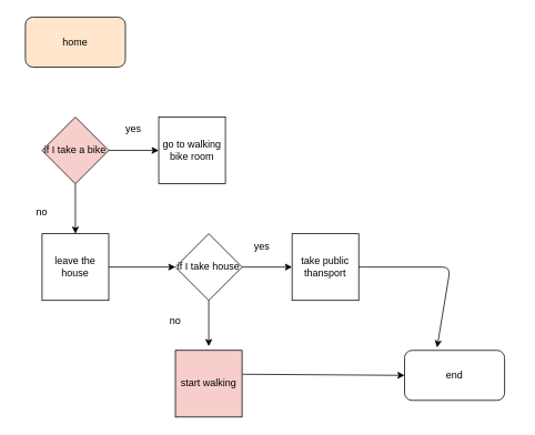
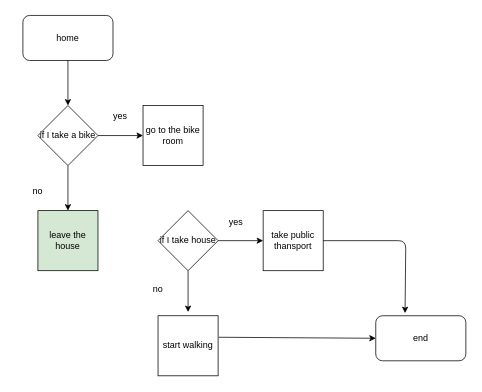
- <mxCell id="2" value="home" style="rounded=1;whiteSpace=wrap;html=1;fillColor=#ffe6cc;" vertex="1" parent="1"><mxGeometry x="30" y="20" width="120" height="60" as="geometry" /></mxCell>
+ <mxCell id="2" value="home" style="rounded=1;whiteSpace=wrap;html=1;" vertex="1" parent="1"><mxGeometry x="30" y="20" width="120" height="60" as="geometry" /></mxCell>
+ <mxCell id="19" value="" style="endArrow=classic;html=1;exitX=0.5;exitY=1;exitDx=0;exitDy=0;entryX=0.5;entryY=0;entryDx=0;entryDy=0;" edge="1" parent="1" source="2" target="6"><mxGeometry width="50" height="50" relative="1" as="geometry"><mxPoint x="330" y="200" as="sourcePoint" /><mxPoint x="380" y="150" as="targetPoint" /></mxGeometry></mxCell>
- <mxCell id="6" value="if I take a bike" style="rhombus;whiteSpace=wrap;html=1;fillColor=#f8cecc;" vertex="1" parent="1"><mxGeometry x="50" y="140" width="80" height="80" as="geometry" /></mxCell>
+ <mxCell id="6" value="if I take a bike" style="rhombus;whiteSpace=wrap;html=1;" vertex="1" parent="1"><mxGeometry x="50" y="140" width="80" height="80" as="geometry" /></mxCell>
- <mxCell id="8" value="go to walking bike room" style="whiteSpace=wrap;html=1;aspect=fixed;" vertex="1" parent="1"><mxGeometry x="190" y="140" width="80" height="80" as="geometry" /></mxCell>
+ <mxCell id="8" value="go to the bike room" style="whiteSpace=wrap;html=1;aspect=fixed;" vertex="1" parent="1"><mxGeometry x="190" y="140" width="80" height="80" as="geometry" /></mxCell>
- <mxCell id="9" value="leave the house" style="whiteSpace=wrap;html=1;aspect=fixed;" vertex="1" parent="1"><mxGeometry x="50" y="280" width="80" height="80" as="geometry" /></mxCell>
+ <mxCell id="9" value="leave the house" style="whiteSpace=wrap;html=1;aspect=fixed;fillColor=#d5e8d4;" vertex="1" parent="1"><mxGeometry x="50" y="280" width="80" height="80" as="geometry" /></mxCell>
- <mxCell id="12" value="" style="endArrow=classic;html=1;exitX=1;exitY=0.5;exitDx=0;exitDy=0;entryX=0;entryY=0.5;entryDx=0;entryDy=0;" edge="1" parent="1" source="9" target="11"><mxGeometry width="50" height="50" relative="1" as="geometry"><mxPoint x="330" y="220" as="sourcePoint" /><mxPoint x="380" y="170" as="targetPoint" /></mxGeometry></mxCell>
- <mxCell id="3" value="end" style="rounded=1;whiteSpace=wrap;html=1;" vertex="1" parent="1"><mxGeometry x="485" y="420" width="120" height="60" as="geometry" /></mxCell>
+ <mxCell id="3" value="end" style="rounded=1;whiteSpace=wrap;html=1;" vertex="1" parent="1"><mxGeometry x="500" y="420" width="120" height="60" as="geometry" /></mxCell>
- <mxCell id="18" value="start walking" style="whiteSpace=wrap;html=1;aspect=fixed;fillColor=#f8cecc;" vertex="1" parent="1"><mxGeometry x="210" y="420" width="80" height="80" as="geometry" /></mxCell>
+ <mxCell id="18" value="start walking" style="whiteSpace=wrap;html=1;aspect=fixed;" vertex="1" parent="1"><mxGeometry x="210" y="420" width="80" height="80" as="geometry" /></mxCell>
